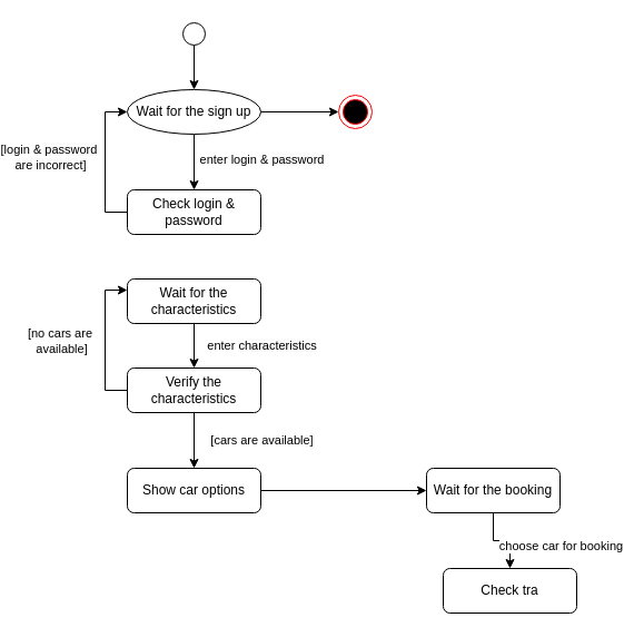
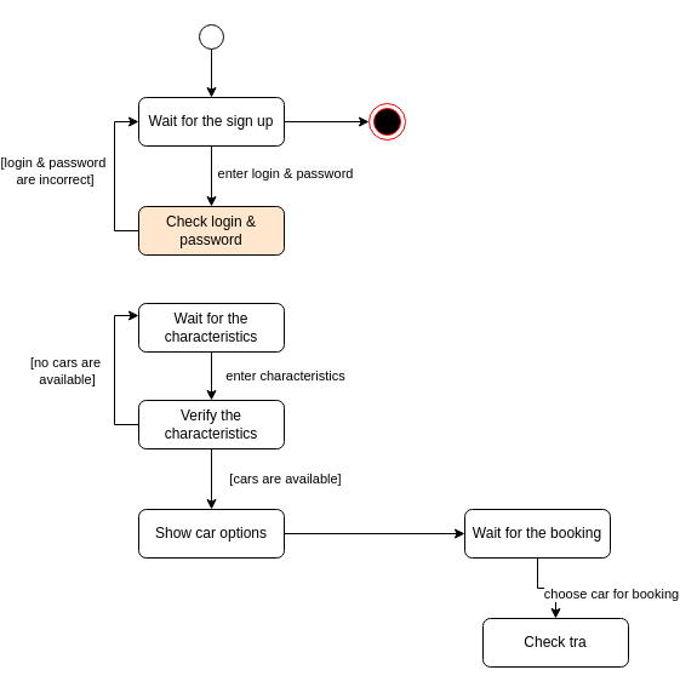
- <mxCell id="5" value="Wait for the sign up" style="ellipse;whiteSpace=wrap;html=1;" vertex="1" parent="1"><mxGeometry x="40" y="80" width="120" height="40" as="geometry" /></mxCell>
+ <mxCell id="5" value="Wait for the sign up" style="rounded=1;whiteSpace=wrap;html=1;" vertex="1" parent="1"><mxGeometry x="40" y="80" width="120" height="40" as="geometry" /></mxCell>
- <mxCell id="10" value="Check login &amp;amp; password" style="rounded=1;whiteSpace=wrap;html=1;" vertex="1" parent="1"><mxGeometry x="40" y="170" width="120" height="40" as="geometry" /></mxCell>
+ <mxCell id="10" value="Check login &amp;amp; password" style="rounded=1;whiteSpace=wrap;html=1;fillColor=#ffe6cc;" vertex="1" parent="1"><mxGeometry x="40" y="170" width="120" height="40" as="geometry" /></mxCell>
